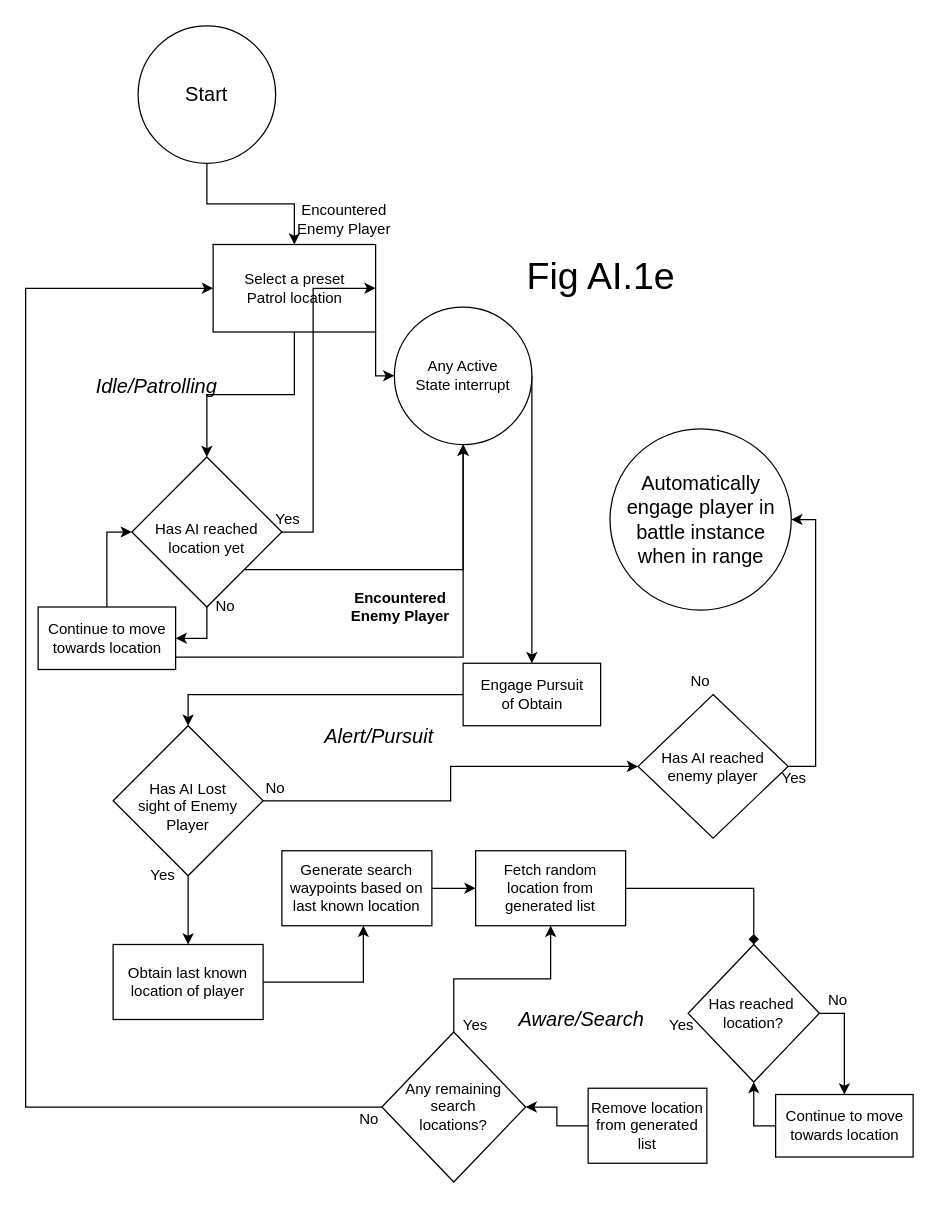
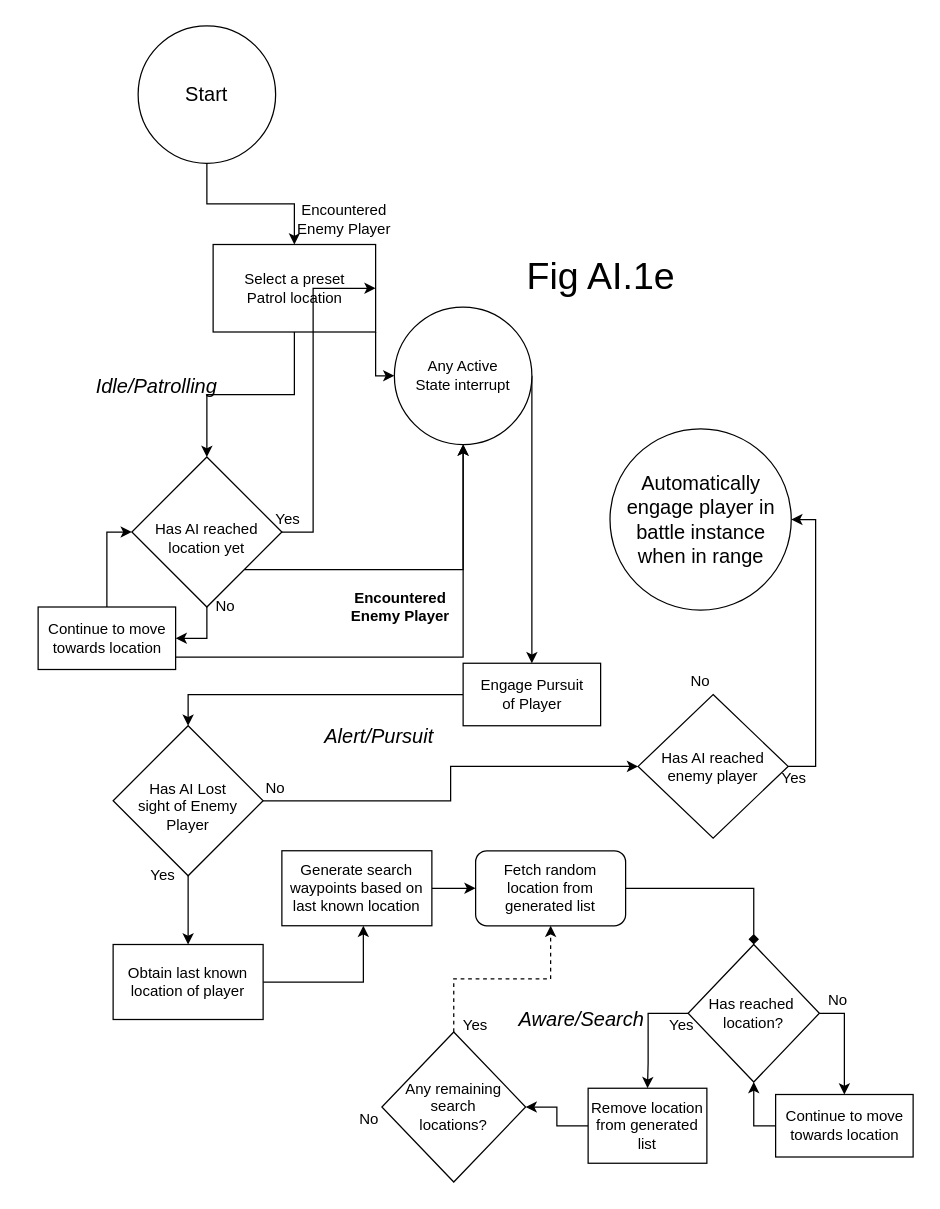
- <mxCell id="21" value="Engage Pursuit&lt;br&gt;of Obtain&lt;br&gt;" style="html=1;" parent="1" vertex="1"><mxGeometry x="370" y="530" width="110" height="50" as="geometry" /></mxCell>
+ <mxCell id="21" value="Engage Pursuit&lt;br&gt;of Player&lt;br&gt;" style="html=1;" parent="1" vertex="1"><mxGeometry x="370" y="530" width="110" height="50" as="geometry" /></mxCell>
- <mxCell id="45" style="edgeStyle=orthogonalEdgeStyle;rounded=0;orthogonalLoop=1;jettySize=auto;html=1;entryX=0;entryY=0.5;entryDx=0;entryDy=0;" parent="1" source="46" target="7" edge="1"><mxGeometry relative="1" as="geometry"><Array as="points"><mxPoint x="20" y="885" /><mxPoint x="20" y="230" /></Array></mxGeometry></mxCell>
- <mxCell id="32" value="Fetch random location from generated list" style="rounded=0;whiteSpace=wrap;html=1;" parent="1" vertex="1"><mxGeometry x="380" y="680" width="120" height="60" as="geometry" /></mxCell>
+ <mxCell id="32" value="Fetch random location from generated list" style="whiteSpace=wrap;html=1;rounded=1;" parent="1" vertex="1"><mxGeometry x="380" y="680" width="120" height="60" as="geometry" /></mxCell>
- <mxCell id="44" style="edgeStyle=orthogonalEdgeStyle;rounded=0;orthogonalLoop=1;jettySize=auto;html=1;entryX=0.5;entryY=1;entryDx=0;entryDy=0;" parent="1" source="46" target="32" edge="1"><mxGeometry relative="1" as="geometry" /></mxCell>
+ <mxCell id="44" style="edgeStyle=orthogonalEdgeStyle;rounded=0;orthogonalLoop=1;jettySize=auto;html=1;entryX=0.5;entryY=1;entryDx=0;entryDy=0;dashed=1;" parent="1" source="46" target="32" edge="1"><mxGeometry relative="1" as="geometry" /></mxCell>
+ <mxCell id="34" style="edgeStyle=orthogonalEdgeStyle;rounded=0;orthogonalLoop=1;jettySize=auto;html=1;entryX=0.5;entryY=0;entryDx=0;entryDy=0;" parent="1" source="35" target="43" edge="1"><mxGeometry relative="1" as="geometry"><Array as="points"><mxPoint x="518" y="810" /><mxPoint x="518" y="850" /></Array></mxGeometry></mxCell>
